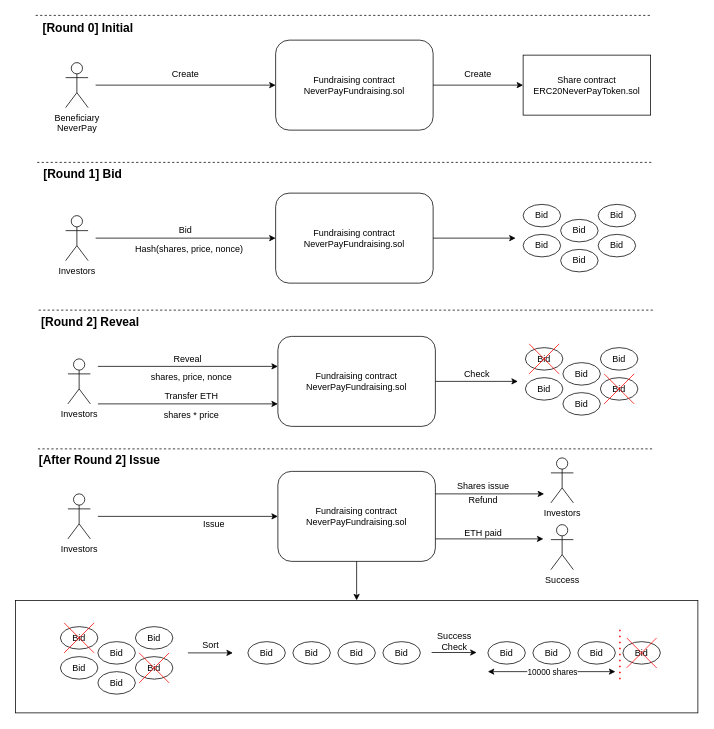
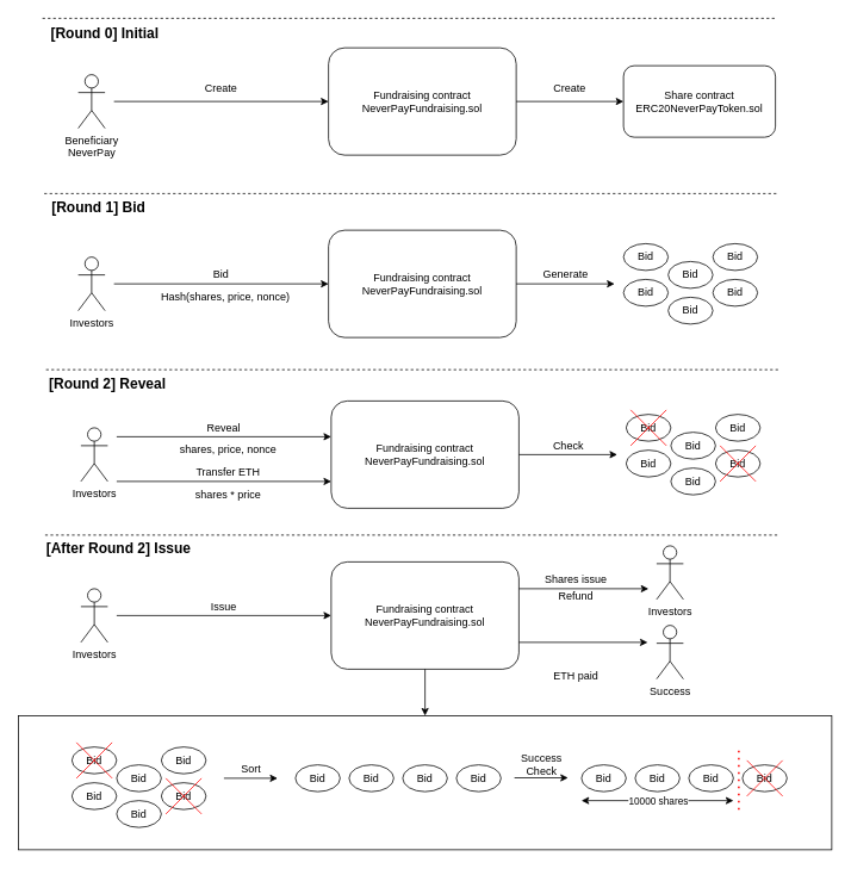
- <mxCell id="4" value="Share contract&lt;br&gt;ERC20NeverPayToken.sol" style="whiteSpace=wrap;html=1;rounded=0;" vertex="1" parent="1"><mxGeometry x="697" y="73" width="170" height="80" as="geometry" /></mxCell>
+ <mxCell id="4" value="Share contract&lt;br&gt;ERC20NeverPayToken.sol" style="rounded=1;whiteSpace=wrap;html=1;" vertex="1" parent="1"><mxGeometry x="697" y="73" width="170" height="80" as="geometry" /></mxCell>
+ <mxCell id="39" value="Generate" style="text;html=1;align=center;verticalAlign=middle;resizable=0;points=[];autosize=1;strokeColor=none;fillColor=none;" vertex="1" parent="1"><mxGeometry x="597" y="297" width="70" height="20" as="geometry" /></mxCell>
- <mxCell id="49" value="Issue" style="text;html=1;strokeColor=none;fillColor=none;align=center;verticalAlign=middle;whiteSpace=wrap;rounded=0;" vertex="1" parent="1"><mxGeometry x="255" y="683" width="60" height="30" as="geometry" /></mxCell>
+ <mxCell id="49" value="Issue" style="text;html=1;strokeColor=none;fillColor=none;align=center;verticalAlign=middle;whiteSpace=wrap;rounded=0;" vertex="1" parent="1"><mxGeometry x="220" y="663" width="60" height="30" as="geometry" /></mxCell>
- <mxCell id="84" value="ETH paid" style="text;html=1;strokeColor=none;fillColor=none;align=center;verticalAlign=middle;whiteSpace=wrap;rounded=0;" vertex="1" parent="1"><mxGeometry x="614" y="696" width="60" height="30" as="geometry" /></mxCell>
+ <mxCell id="84" value="ETH paid" style="text;html=1;strokeColor=none;fillColor=none;align=center;verticalAlign=middle;whiteSpace=wrap;rounded=0;" vertex="1" parent="1"><mxGeometry x="614" y="741" width="60" height="30" as="geometry" /></mxCell>
